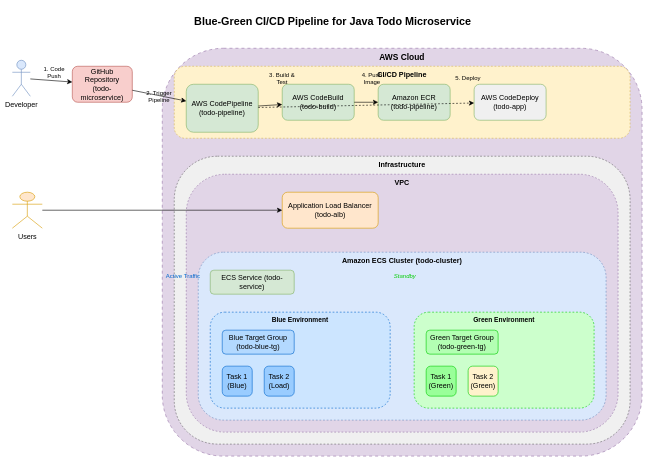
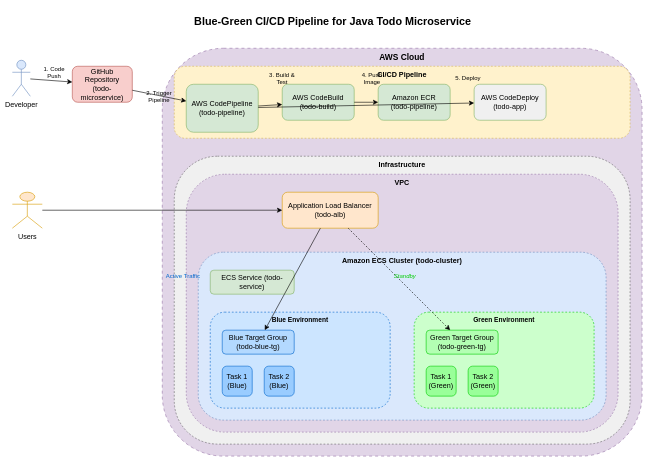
- <mxCell id="29" value="" style="endArrow=classic;html=1;rounded=0;dashed=1;" edge="1" parent="1" source="7" target="10"><mxGeometry width="50" height="50" relative="1" as="geometry"><mxPoint x="430" y="170" as="sourcePoint" /><mxPoint x="790" y="170" as="targetPoint" /></mxGeometry></mxCell>
+ <mxCell id="29" value="" style="endArrow=classic;html=1;rounded=0;" edge="1" parent="1" source="7" target="10"><mxGeometry width="50" height="50" relative="1" as="geometry"><mxPoint x="430" y="170" as="sourcePoint" /><mxPoint x="790" y="170" as="targetPoint" /></mxGeometry></mxCell>
+ <mxCell id="31" value="" style="endArrow=classic;html=1;rounded=0;" edge="1" parent="1" source="13" target="17"><mxGeometry width="50" height="50" relative="1" as="geometry"><mxPoint x="550" y="380" as="sourcePoint" /><mxPoint x="430" y="550" as="targetPoint" /></mxGeometry></mxCell>
+ <mxCell id="32" value="" style="endArrow=classic;html=1;rounded=0;dashed=1;" edge="1" parent="1" source="13" target="21"><mxGeometry width="50" height="50" relative="1" as="geometry"><mxPoint x="550" y="380" as="sourcePoint" /><mxPoint x="770" y="550" as="targetPoint" /></mxGeometry></mxCell>
- <mxCell id="19" value="Task 2&#10;(Load)" style="rounded=1;whiteSpace=wrap;html=1;fillColor=#99ccff;strokeColor=#0066cc;" vertex="1" parent="1"><mxGeometry x="440" y="610" width="50" height="50" as="geometry" /></mxCell>
+ <mxCell id="19" value="Task 2&#10;(Blue)" style="rounded=1;whiteSpace=wrap;html=1;fillColor=#99ccff;strokeColor=#0066cc;" vertex="1" parent="1"><mxGeometry x="440" y="610" width="50" height="50" as="geometry" /></mxCell>
- <mxCell id="23" value="Task 2&#10;(Green)" style="rounded=1;whiteSpace=wrap;html=1;fillColor=#fff2cc;strokeColor=#00cc00;" vertex="1" parent="1"><mxGeometry x="780" y="610" width="50" height="50" as="geometry" /></mxCell>
+ <mxCell id="23" value="Task 2&#10;(Green)" style="rounded=1;whiteSpace=wrap;html=1;fillColor=#99ff99;strokeColor=#00cc00;" vertex="1" parent="1"><mxGeometry x="780" y="610" width="50" height="50" as="geometry" /></mxCell>
